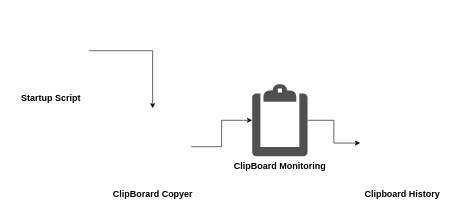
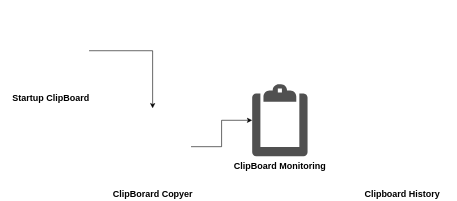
- <mxCell id="3" value="&lt;span style=&quot;font-size: 15px;&quot;&gt;&lt;b&gt;Startup Script&lt;br&gt;&lt;/b&gt;&lt;/span&gt;" style="shape=image;html=1;verticalAlign=top;verticalLabelPosition=bottom;labelBackgroundColor=#ffffff;imageAspect=0;aspect=fixed;image=https://cdn1.iconfinder.com/data/icons/hawcons/32/699751-icon-105-document-file-exe-128.png" parent="1" vertex="1"><mxGeometry x="20" y="20" width="128" height="128" as="geometry" /></mxCell>
+ <mxCell id="3" value="&lt;span style=&quot;font-size: 15px;&quot;&gt;&lt;b&gt;Startup ClipBoard&lt;br&gt;&lt;/b&gt;&lt;/span&gt;" style="shape=image;html=1;verticalAlign=top;verticalLabelPosition=bottom;labelBackgroundColor=#ffffff;imageAspect=0;aspect=fixed;image=https://cdn1.iconfinder.com/data/icons/hawcons/32/699751-icon-105-document-file-exe-128.png" parent="1" vertex="1"><mxGeometry x="20" y="20" width="128" height="128" as="geometry" /></mxCell>
- <mxCell id="9" style="edgeStyle=orthogonalEdgeStyle;rounded=0;orthogonalLoop=1;jettySize=auto;html=1;" parent="4" source="5" target="8" edge="1"><mxGeometry relative="1" as="geometry" /></mxCell>
